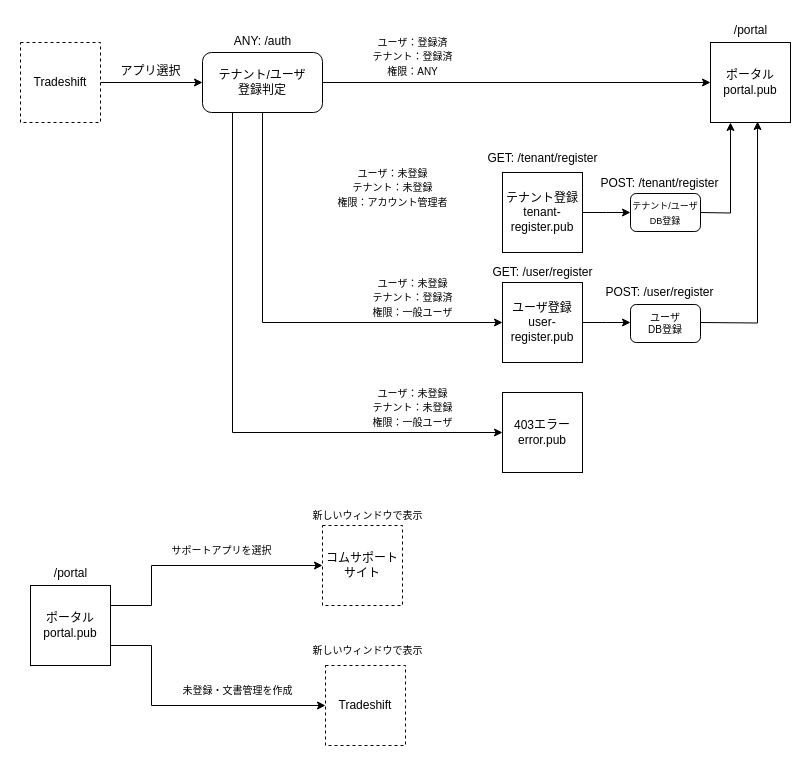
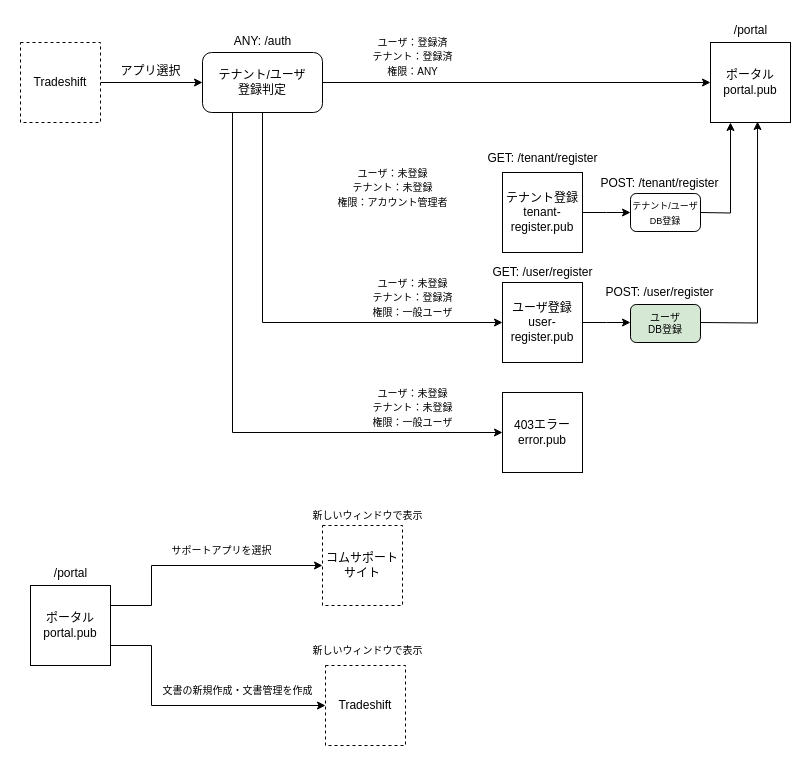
- <mxCell id="26" value="ユーザ&lt;br style=&quot;font-size: 10px;&quot;&gt;DB登録" style="rounded=1;whiteSpace=wrap;html=1;fontSize=10;" parent="1" vertex="1"><mxGeometry x="630" y="304" width="70" height="38" as="geometry" /></mxCell>
+ <mxCell id="26" value="ユーザ&lt;br style=&quot;font-size: 10px;&quot;&gt;DB登録" style="rounded=1;whiteSpace=wrap;html=1;fontSize=10;fillColor=#d5e8d4;" parent="1" vertex="1"><mxGeometry x="630" y="304" width="70" height="38" as="geometry" /></mxCell>
- <mxCell id="36" value="未登録・文書管理を作成" style="text;html=1;align=center;verticalAlign=middle;resizable=0;points=[];autosize=1;fontSize=10;" vertex="1" parent="1"><mxGeometry x="152" y="680" width="170" height="20" as="geometry" /></mxCell>
+ <mxCell id="36" value="文書の新規作成・文書管理を作成" style="text;html=1;align=center;verticalAlign=middle;resizable=0;points=[];autosize=1;fontSize=10;" vertex="1" parent="1"><mxGeometry x="152" y="680" width="170" height="20" as="geometry" /></mxCell>
